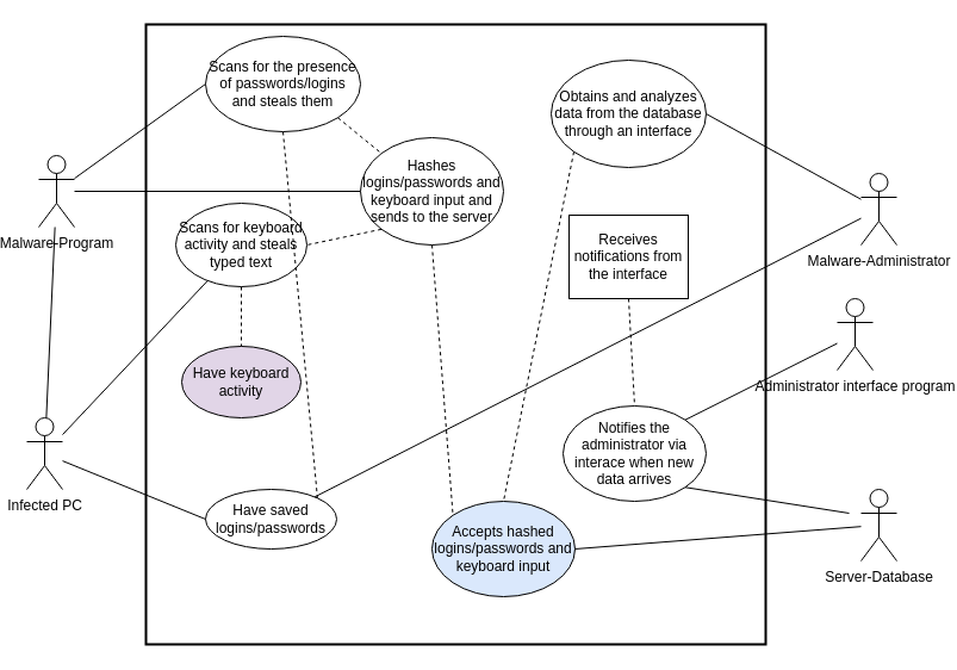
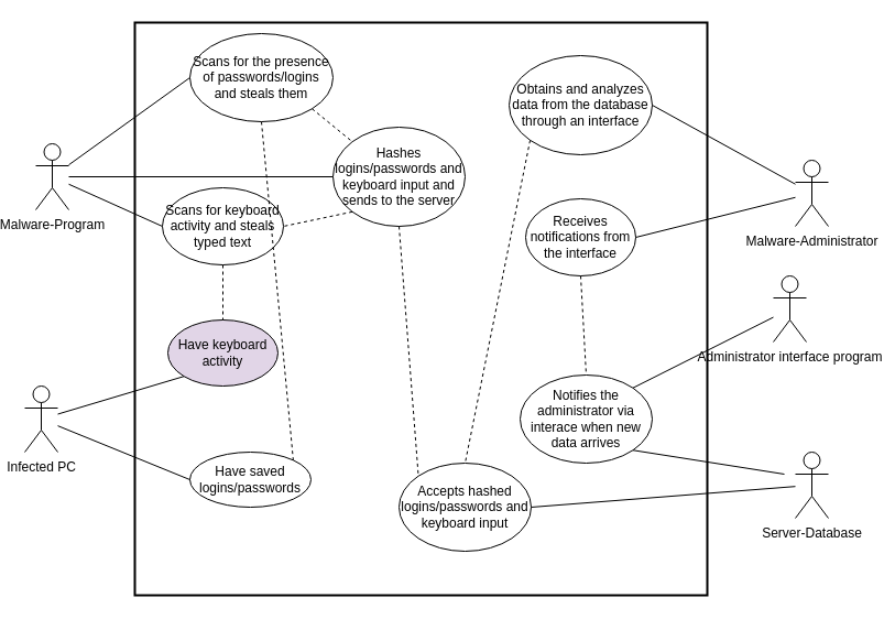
- <mxCell id="30" value="Receives notifications from the interface" style="whiteSpace=wrap;html=1;rounded=0;" vertex="1" parent="1"><mxGeometry x="475" y="180" width="100" height="70" as="geometry" /></mxCell>
+ <mxCell id="30" value="Receives notifications from the interface" style="ellipse;whiteSpace=wrap;html=1;" vertex="1" parent="1"><mxGeometry x="475" y="180" width="100" height="70" as="geometry" /></mxCell>
- <mxCell id="14" value="" style="endArrow=none;html=1;rounded=0;" edge="1" parent="1" source="3" target="4"><mxGeometry width="50" height="50" relative="1" as="geometry"><mxPoint x="470" y="300" as="sourcePoint" /><mxPoint x="520" y="250" as="targetPoint" /></mxGeometry></mxCell>
+ <mxCell id="14" value="" style="endArrow=none;html=1;rounded=0;entryX=0;entryY=0.5;entryDx=0;entryDy=0;" edge="1" parent="1" source="3" target="13"><mxGeometry width="50" height="50" relative="1" as="geometry"><mxPoint x="470" y="300" as="sourcePoint" /><mxPoint x="520" y="250" as="targetPoint" /></mxGeometry></mxCell>
- <mxCell id="31" value="" style="endArrow=none;html=1;rounded=0;" edge="1" parent="1" source="5" target="7"><mxGeometry width="50" height="50" relative="1" as="geometry"><mxPoint x="320" y="300" as="sourcePoint" /><mxPoint x="370" y="250" as="targetPoint" /></mxGeometry></mxCell>
+ <mxCell id="31" value="" style="endArrow=none;html=1;rounded=0;entryX=1;entryY=0.5;entryDx=0;entryDy=0;" edge="1" parent="1" source="5" target="30"><mxGeometry width="50" height="50" relative="1" as="geometry"><mxPoint x="320" y="300" as="sourcePoint" /><mxPoint x="370" y="250" as="targetPoint" /></mxGeometry></mxCell>
- <mxCell id="9" value="" style="endArrow=none;html=1;rounded=0;" edge="1" parent="1" source="4" target="13"><mxGeometry width="50" height="50" relative="1" as="geometry"><mxPoint x="160" y="400" as="sourcePoint" /><mxPoint x="210" y="350" as="targetPoint" /></mxGeometry></mxCell>
+ <mxCell id="9" value="" style="endArrow=none;html=1;rounded=0;entryX=0;entryY=1;entryDx=0;entryDy=0;" edge="1" parent="1" source="4" target="8"><mxGeometry width="50" height="50" relative="1" as="geometry"><mxPoint x="160" y="400" as="sourcePoint" /><mxPoint x="210" y="350" as="targetPoint" /></mxGeometry></mxCell>
- <mxCell id="17" value="Accepts hashed logins/passwords and keyboard input" style="ellipse;whiteSpace=wrap;html=1;fillColor=#dae8fc;" vertex="1" parent="1"><mxGeometry x="360" y="420" width="120" height="80" as="geometry" /></mxCell>
+ <mxCell id="17" value="Accepts hashed logins/passwords and keyboard input" style="ellipse;whiteSpace=wrap;html=1;" vertex="1" parent="1"><mxGeometry x="360" y="420" width="120" height="80" as="geometry" /></mxCell>
